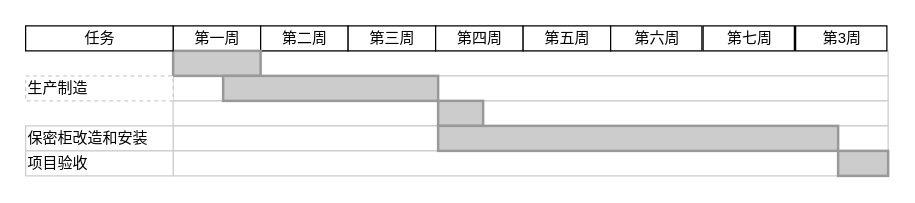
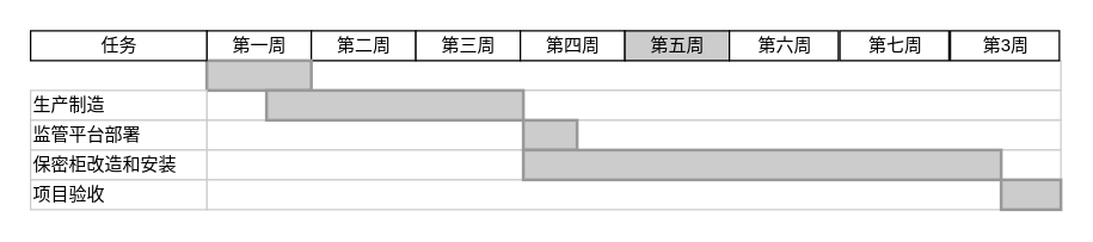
- <mxCell id="7" value="第五周" style="strokeWidth=1;fontStyle=0;html=1;" vertex="1" parent="1"><mxGeometry x="418" y="20" width="70" height="20" as="geometry" /></mxCell>
+ <mxCell id="7" value="第五周" style="strokeWidth=1;fontStyle=0;html=1;fillColor=#cccccc;" vertex="1" parent="1"><mxGeometry x="418" y="20" width="70" height="20" as="geometry" /></mxCell>
- <mxCell id="20" value="生产制造" style="align=left;strokeColor=#CCCCCC;html=1;dashed=1;" vertex="1" parent="1"><mxGeometry x="20" y="60" width="118.0" height="20.0" as="geometry" /></mxCell>
+ <mxCell id="20" value="生产制造" style="align=left;strokeColor=#CCCCCC;html=1;" vertex="1" parent="1"><mxGeometry x="20" y="60" width="118.0" height="20.0" as="geometry" /></mxCell>
+ <mxCell id="21" value="监管平台部署" style="align=left;strokeColor=#CCCCCC;html=1;" vertex="1" parent="1"><mxGeometry x="20" y="80" width="118.0" height="20.0" as="geometry" /></mxCell>
